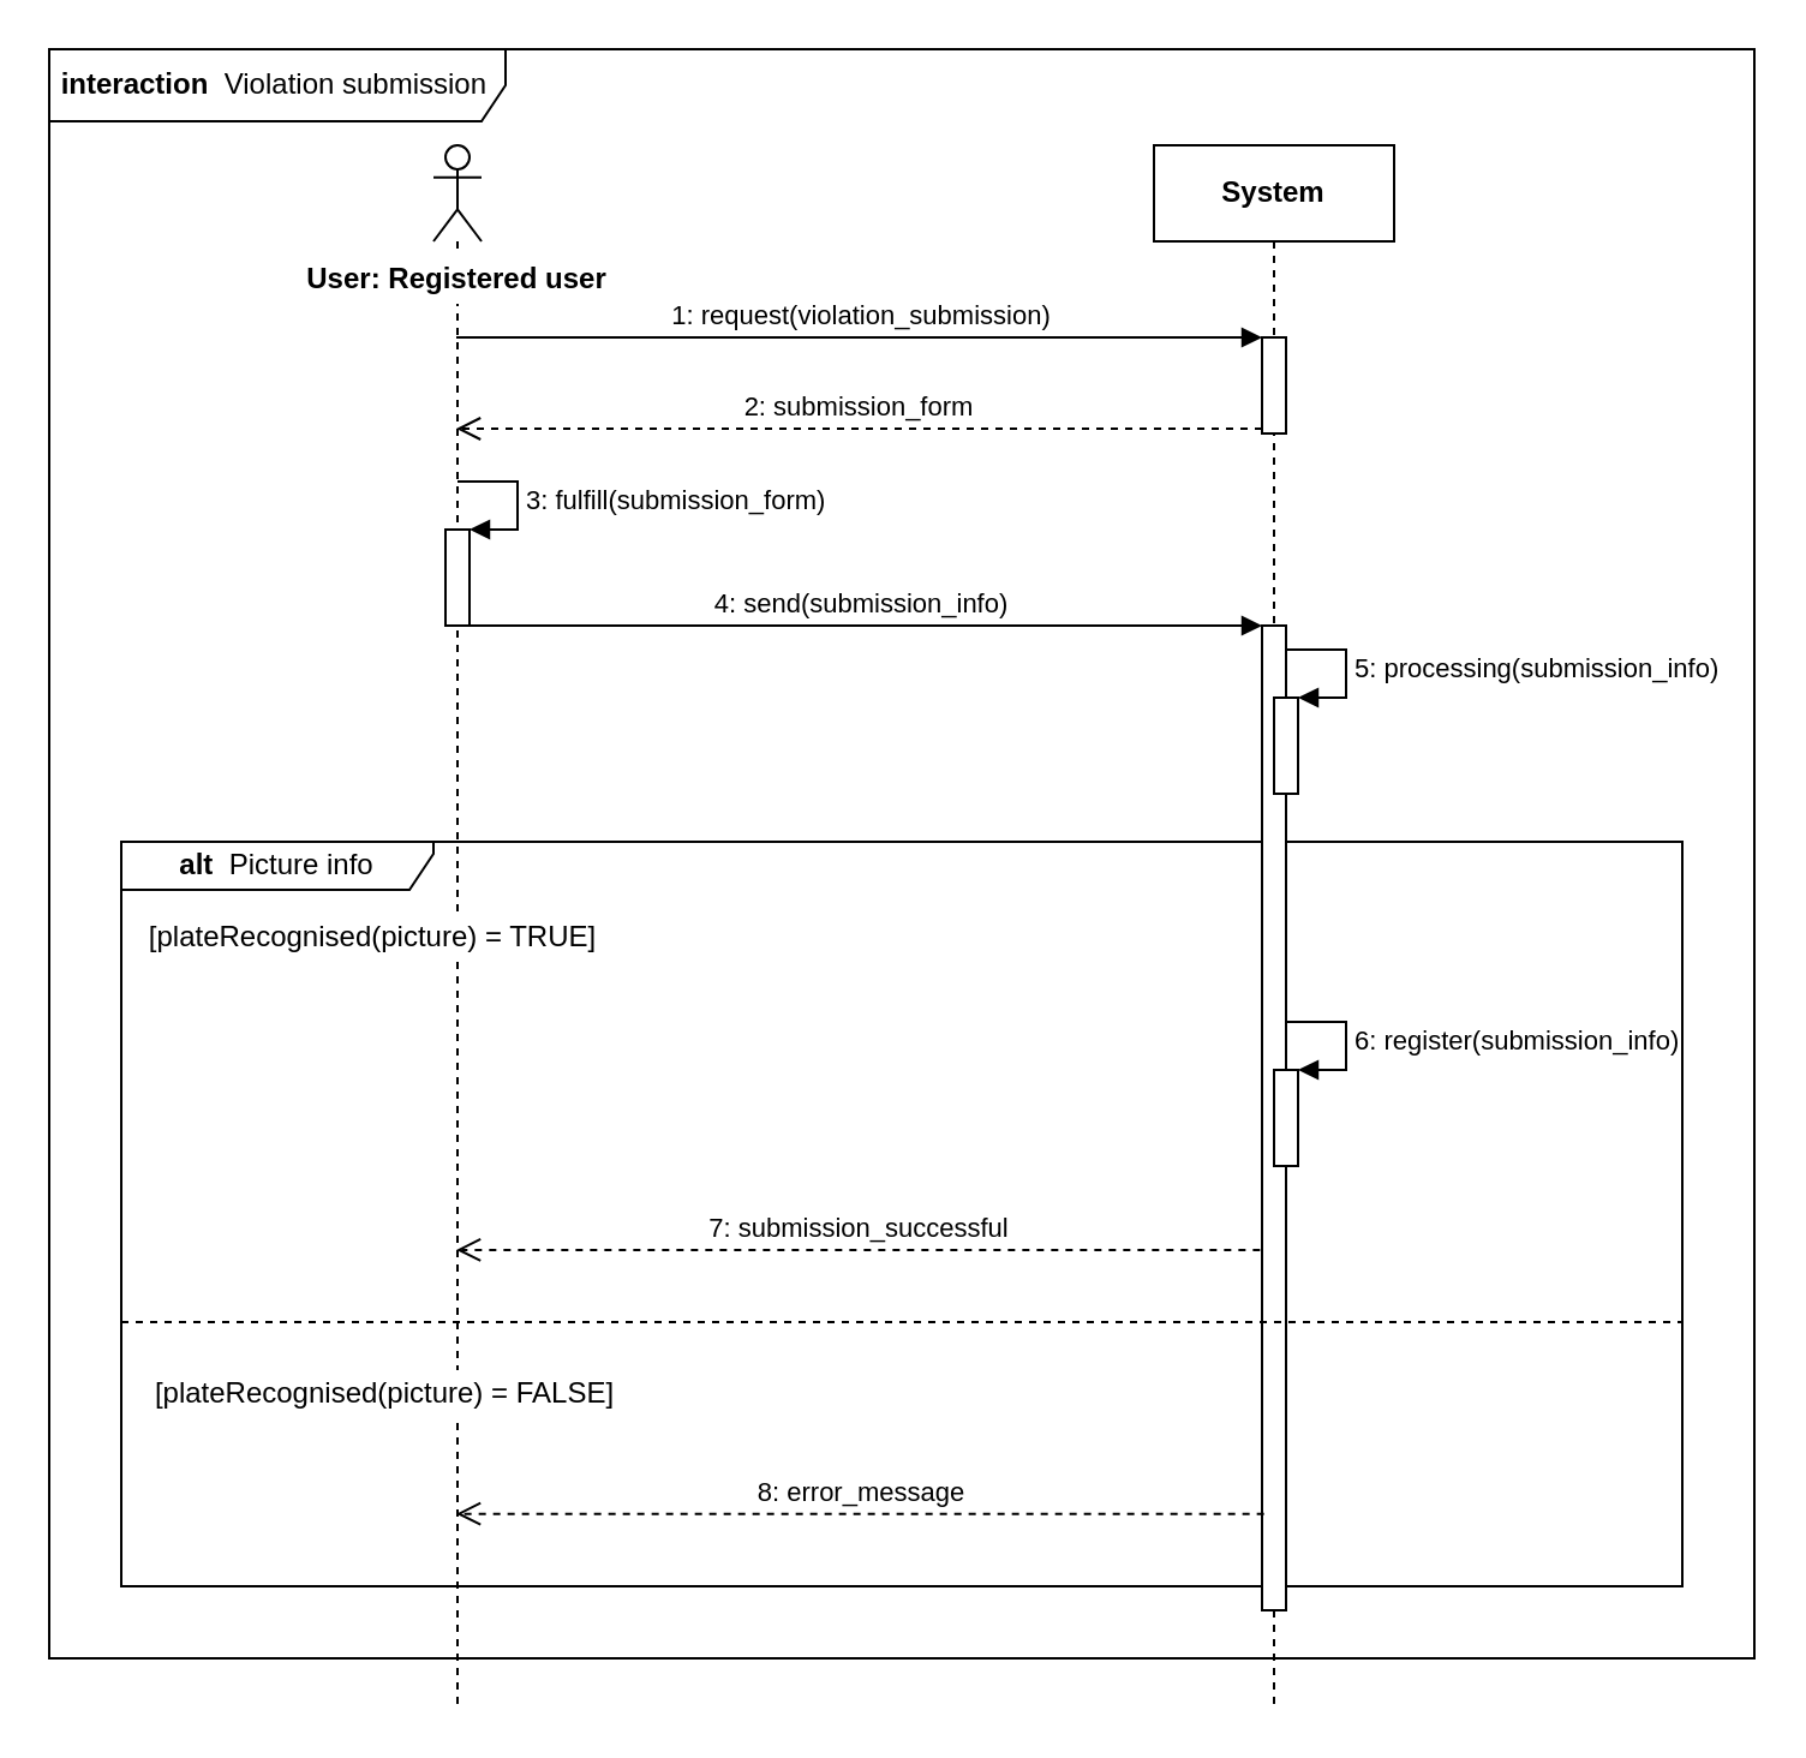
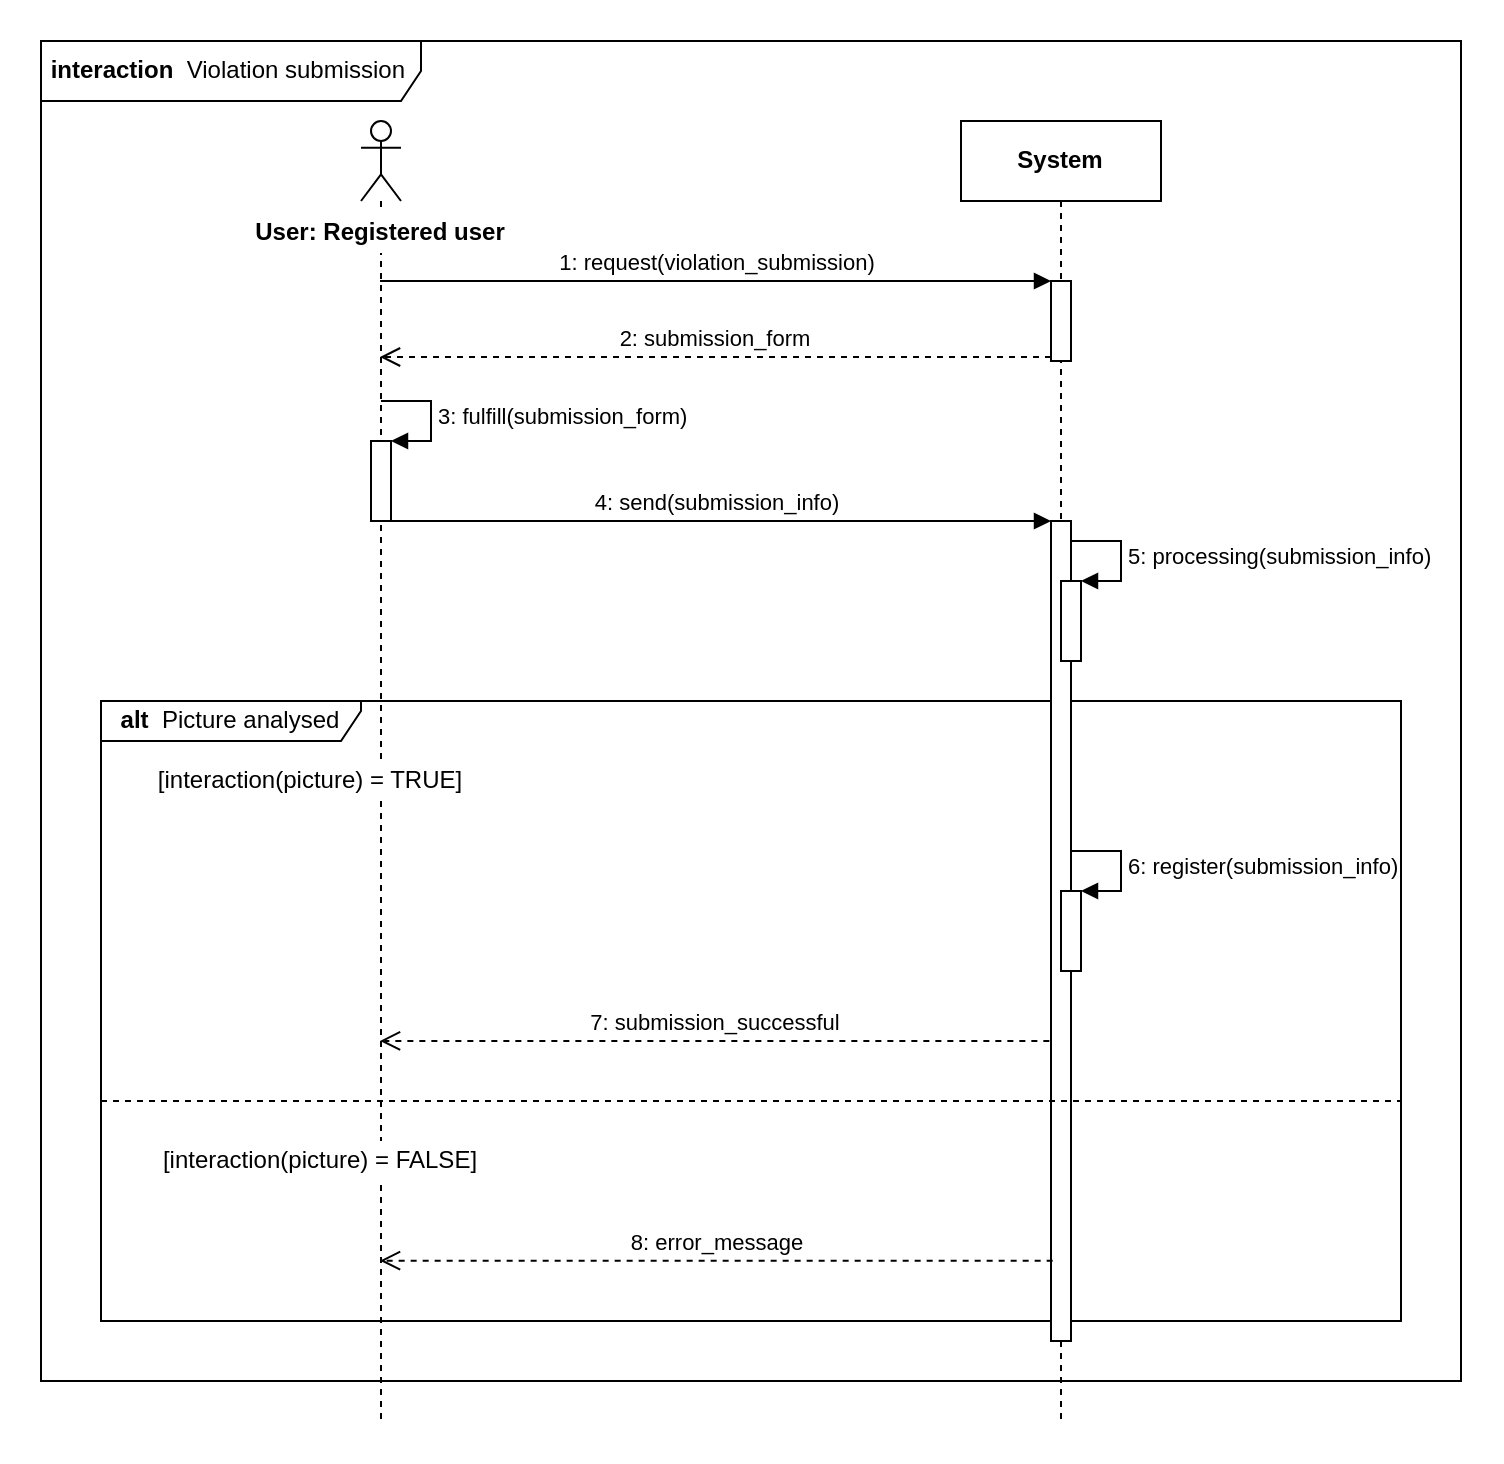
- <mxCell id="3" value="&lt;b&gt;alt&amp;nbsp;&lt;/b&gt;&amp;nbsp;Picture info" style="shape=umlFrame;whiteSpace=wrap;html=1;fillColor=#ffffff;width=130;height=20;" vertex="1" parent="1"><mxGeometry x="50" y="350" width="650" height="310" as="geometry" /></mxCell>
+ <mxCell id="3" value="&lt;b&gt;alt&amp;nbsp;&lt;/b&gt;&amp;nbsp;Picture analysed" style="shape=umlFrame;whiteSpace=wrap;html=1;fillColor=#ffffff;width=130;height=20;" vertex="1" parent="1"><mxGeometry x="50" y="350" width="650" height="310" as="geometry" /></mxCell>
- <mxCell id="19" value="[plateRecognised(picture) = TRUE]" style="text;html=1;strokeColor=none;fillColor=#ffffff;align=center;verticalAlign=middle;whiteSpace=wrap;rounded=0;" vertex="1" parent="1"><mxGeometry x="60" y="380" width="190" height="20" as="geometry" /></mxCell>
+ <mxCell id="19" value="[interaction(picture) = TRUE]" style="text;html=1;strokeColor=none;fillColor=#ffffff;align=center;verticalAlign=middle;whiteSpace=wrap;rounded=0;" vertex="1" parent="1"><mxGeometry x="60" y="380" width="190" height="20" as="geometry" /></mxCell>
- <mxCell id="21" value="[plateRecognised(picture) = FALSE]" style="text;html=1;strokeColor=none;fillColor=#ffffff;align=center;verticalAlign=middle;whiteSpace=wrap;rounded=0;" vertex="1" parent="1"><mxGeometry x="60" y="570" width="200" height="20" as="geometry" /></mxCell>
+ <mxCell id="21" value="[interaction(picture) = FALSE]" style="text;html=1;strokeColor=none;fillColor=#ffffff;align=center;verticalAlign=middle;whiteSpace=wrap;rounded=0;" vertex="1" parent="1"><mxGeometry x="60" y="570" width="200" height="20" as="geometry" /></mxCell>
